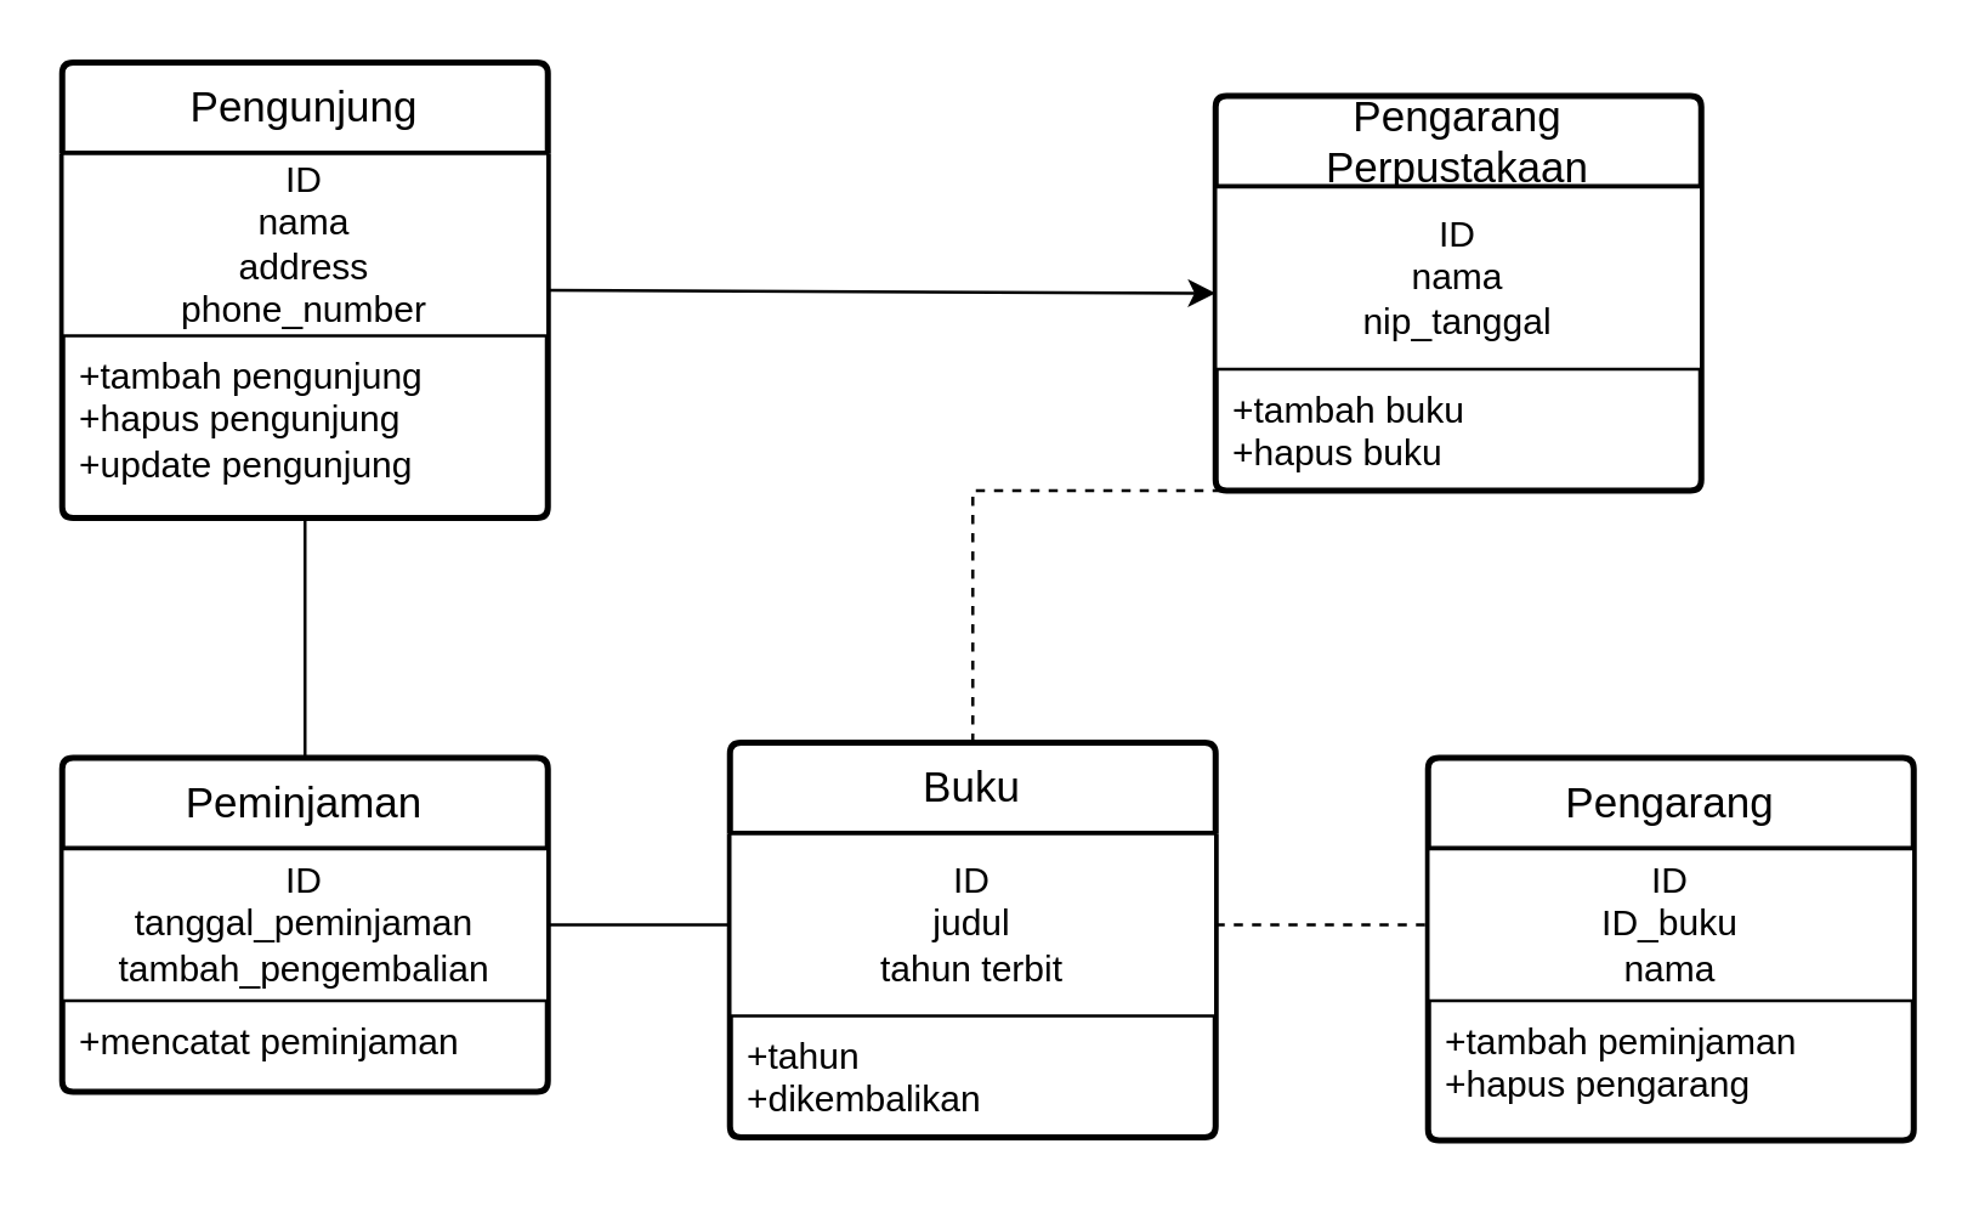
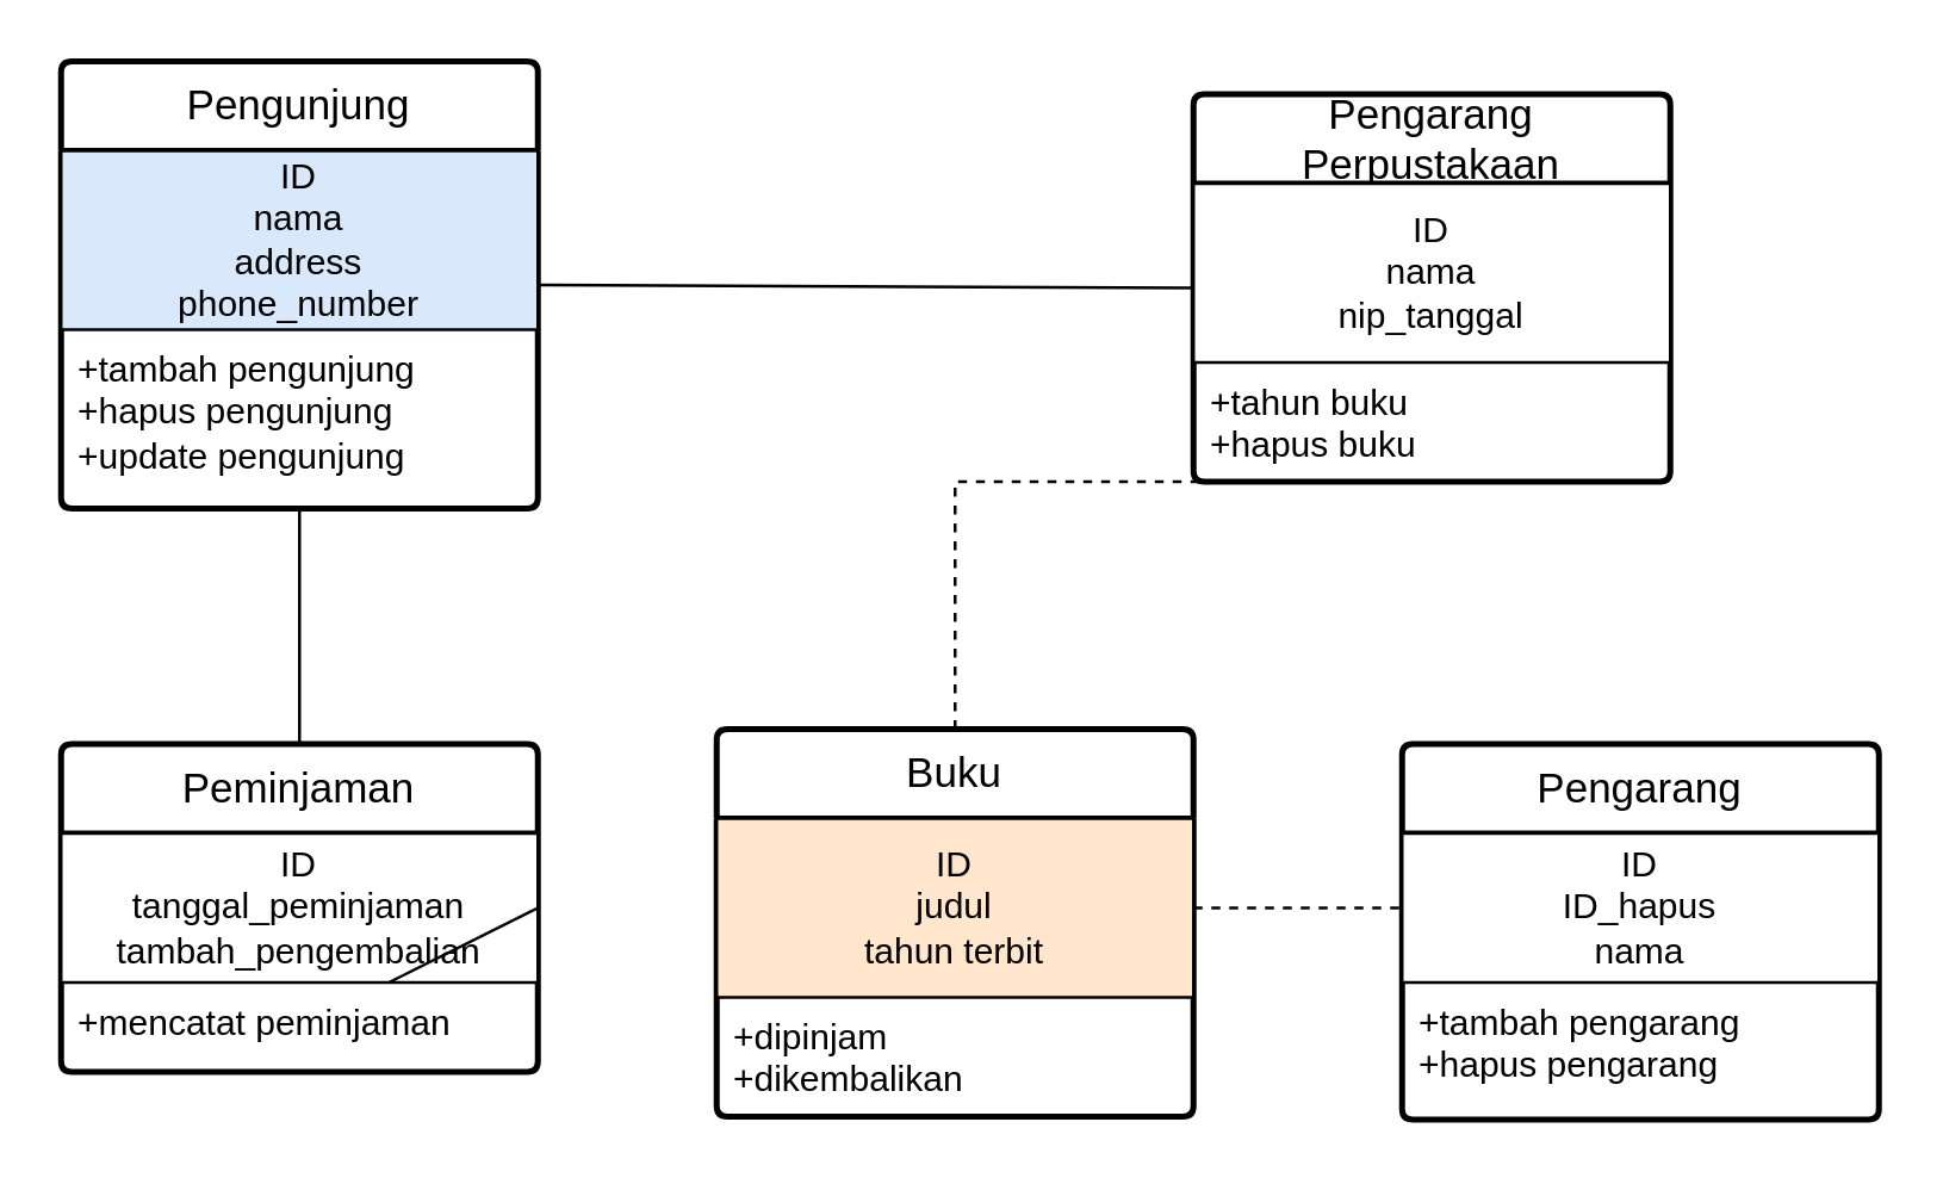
- <mxCell id="6" value="ID&lt;div&gt;nama&lt;/div&gt;&lt;div&gt;address&lt;/div&gt;&lt;div&gt;phone_number&lt;/div&gt;" style="whiteSpace=wrap;html=1;align=center;" parent="5" vertex="1"><mxGeometry y="30" width="160" height="60" as="geometry" /></mxCell>
+ <mxCell id="6" value="ID&lt;div&gt;nama&lt;/div&gt;&lt;div&gt;address&lt;/div&gt;&lt;div&gt;phone_number&lt;/div&gt;" style="whiteSpace=wrap;html=1;align=center;fillColor=#dae8fc;" parent="5" vertex="1"><mxGeometry y="30" width="160" height="60" as="geometry" /></mxCell>
- <mxCell id="17" value="" style="endArrow=classic;html=1;rounded=0;entryX=0;entryY=0.5;entryDx=0;entryDy=0;exitX=1;exitY=0.5;exitDx=0;exitDy=0;" edge="1" parent="1" source="5" target="8"><mxGeometry width="50" height="50" relative="1" as="geometry"><mxPoint x="300" y="230" as="sourcePoint" /><mxPoint x="350" y="180" as="targetPoint" /></mxGeometry></mxCell>
+ <mxCell id="17" value="" style="endArrow=none;html=1;rounded=0;entryX=0;entryY=0.5;entryDx=0;entryDy=0;exitX=1;exitY=0.5;exitDx=0;exitDy=0;" edge="1" parent="1" source="5" target="8"><mxGeometry width="50" height="50" relative="1" as="geometry"><mxPoint x="300" y="230" as="sourcePoint" /><mxPoint x="350" y="180" as="targetPoint" /></mxGeometry></mxCell>
- <mxCell id="10" value="+tambah buku&lt;br&gt;+hapus buku" style="align=left;strokeColor=none;fillColor=none;spacingLeft=4;fontSize=12;verticalAlign=top;resizable=0;rotatable=0;part=1;html=1;" parent="8" vertex="1"><mxGeometry y="90" width="160" height="40" as="geometry" /></mxCell>
+ <mxCell id="10" value="+tahun buku&lt;br&gt;+hapus buku" style="align=left;strokeColor=none;fillColor=none;spacingLeft=4;fontSize=12;verticalAlign=top;resizable=0;rotatable=0;part=1;html=1;" parent="8" vertex="1"><mxGeometry y="90" width="160" height="40" as="geometry" /></mxCell>
- <mxCell id="15" value="" style="endArrow=none;html=1;rounded=0;entryX=0;entryY=0.5;entryDx=0;entryDy=0;exitX=1;exitY=0.5;exitDx=0;exitDy=0;" parent="1" source="12" target="3" edge="1"><mxGeometry width="50" height="50" relative="1" as="geometry"><mxPoint x="270" y="410" as="sourcePoint" /><mxPoint x="320" y="360" as="targetPoint" /></mxGeometry></mxCell>
+ <mxCell id="15" value="" style="endArrow=none;html=1;rounded=0;exitX=1;exitY=0.5;exitDx=0;exitDy=0;" parent="1" source="12" target="13" edge="1"><mxGeometry width="50" height="50" relative="1" as="geometry"><mxPoint x="270" y="410" as="sourcePoint" /><mxPoint x="320" y="360" as="targetPoint" /></mxGeometry></mxCell>
- <mxCell id="3" value="&lt;div&gt;ID&lt;/div&gt;judul&lt;div&gt;tahun terbit&lt;/div&gt;" style="whiteSpace=wrap;html=1;align=center;" parent="2" vertex="1"><mxGeometry y="30" width="160" height="60" as="geometry" /></mxCell>
+ <mxCell id="3" value="&lt;div&gt;ID&lt;/div&gt;judul&lt;div&gt;tahun terbit&lt;/div&gt;" style="whiteSpace=wrap;html=1;align=center;fillColor=#ffe6cc;" parent="2" vertex="1"><mxGeometry y="30" width="160" height="60" as="geometry" /></mxCell>
- <mxCell id="19" value="&lt;div&gt;ID&lt;/div&gt;&lt;div&gt;ID_buku&lt;/div&gt;&lt;div&gt;nama&lt;/div&gt;" style="whiteSpace=wrap;html=1;align=center;" vertex="1" parent="18"><mxGeometry y="30" width="160" height="50" as="geometry" /></mxCell>
+ <mxCell id="19" value="&lt;div&gt;ID&lt;/div&gt;&lt;div&gt;ID_hapus&lt;/div&gt;&lt;div&gt;nama&lt;/div&gt;" style="whiteSpace=wrap;html=1;align=center;" vertex="1" parent="18"><mxGeometry y="30" width="160" height="50" as="geometry" /></mxCell>
- <mxCell id="20" value="+tambah peminjaman&lt;div&gt;+hapus pengarang&lt;/div&gt;" style="align=left;strokeColor=none;fillColor=none;spacingLeft=4;fontSize=12;verticalAlign=top;resizable=0;rotatable=0;part=1;html=1;" vertex="1" parent="18"><mxGeometry y="80" width="160" height="46" as="geometry" /></mxCell>
+ <mxCell id="20" value="+tambah pengarang&lt;div&gt;+hapus pengarang&lt;/div&gt;" style="align=left;strokeColor=none;fillColor=none;spacingLeft=4;fontSize=12;verticalAlign=top;resizable=0;rotatable=0;part=1;html=1;" vertex="1" parent="18"><mxGeometry y="80" width="160" height="46" as="geometry" /></mxCell>
- <mxCell id="4" value="+tahun&lt;br&gt;+dikembalikan" style="align=left;strokeColor=none;fillColor=none;spacingLeft=4;fontSize=12;verticalAlign=top;resizable=0;rotatable=0;part=1;html=1;" parent="2" vertex="1"><mxGeometry y="90" width="160" height="40" as="geometry" /></mxCell>
+ <mxCell id="4" value="+dipinjam&lt;br&gt;+dikembalikan" style="align=left;strokeColor=none;fillColor=none;spacingLeft=4;fontSize=12;verticalAlign=top;resizable=0;rotatable=0;part=1;html=1;" parent="2" vertex="1"><mxGeometry y="90" width="160" height="40" as="geometry" /></mxCell>
